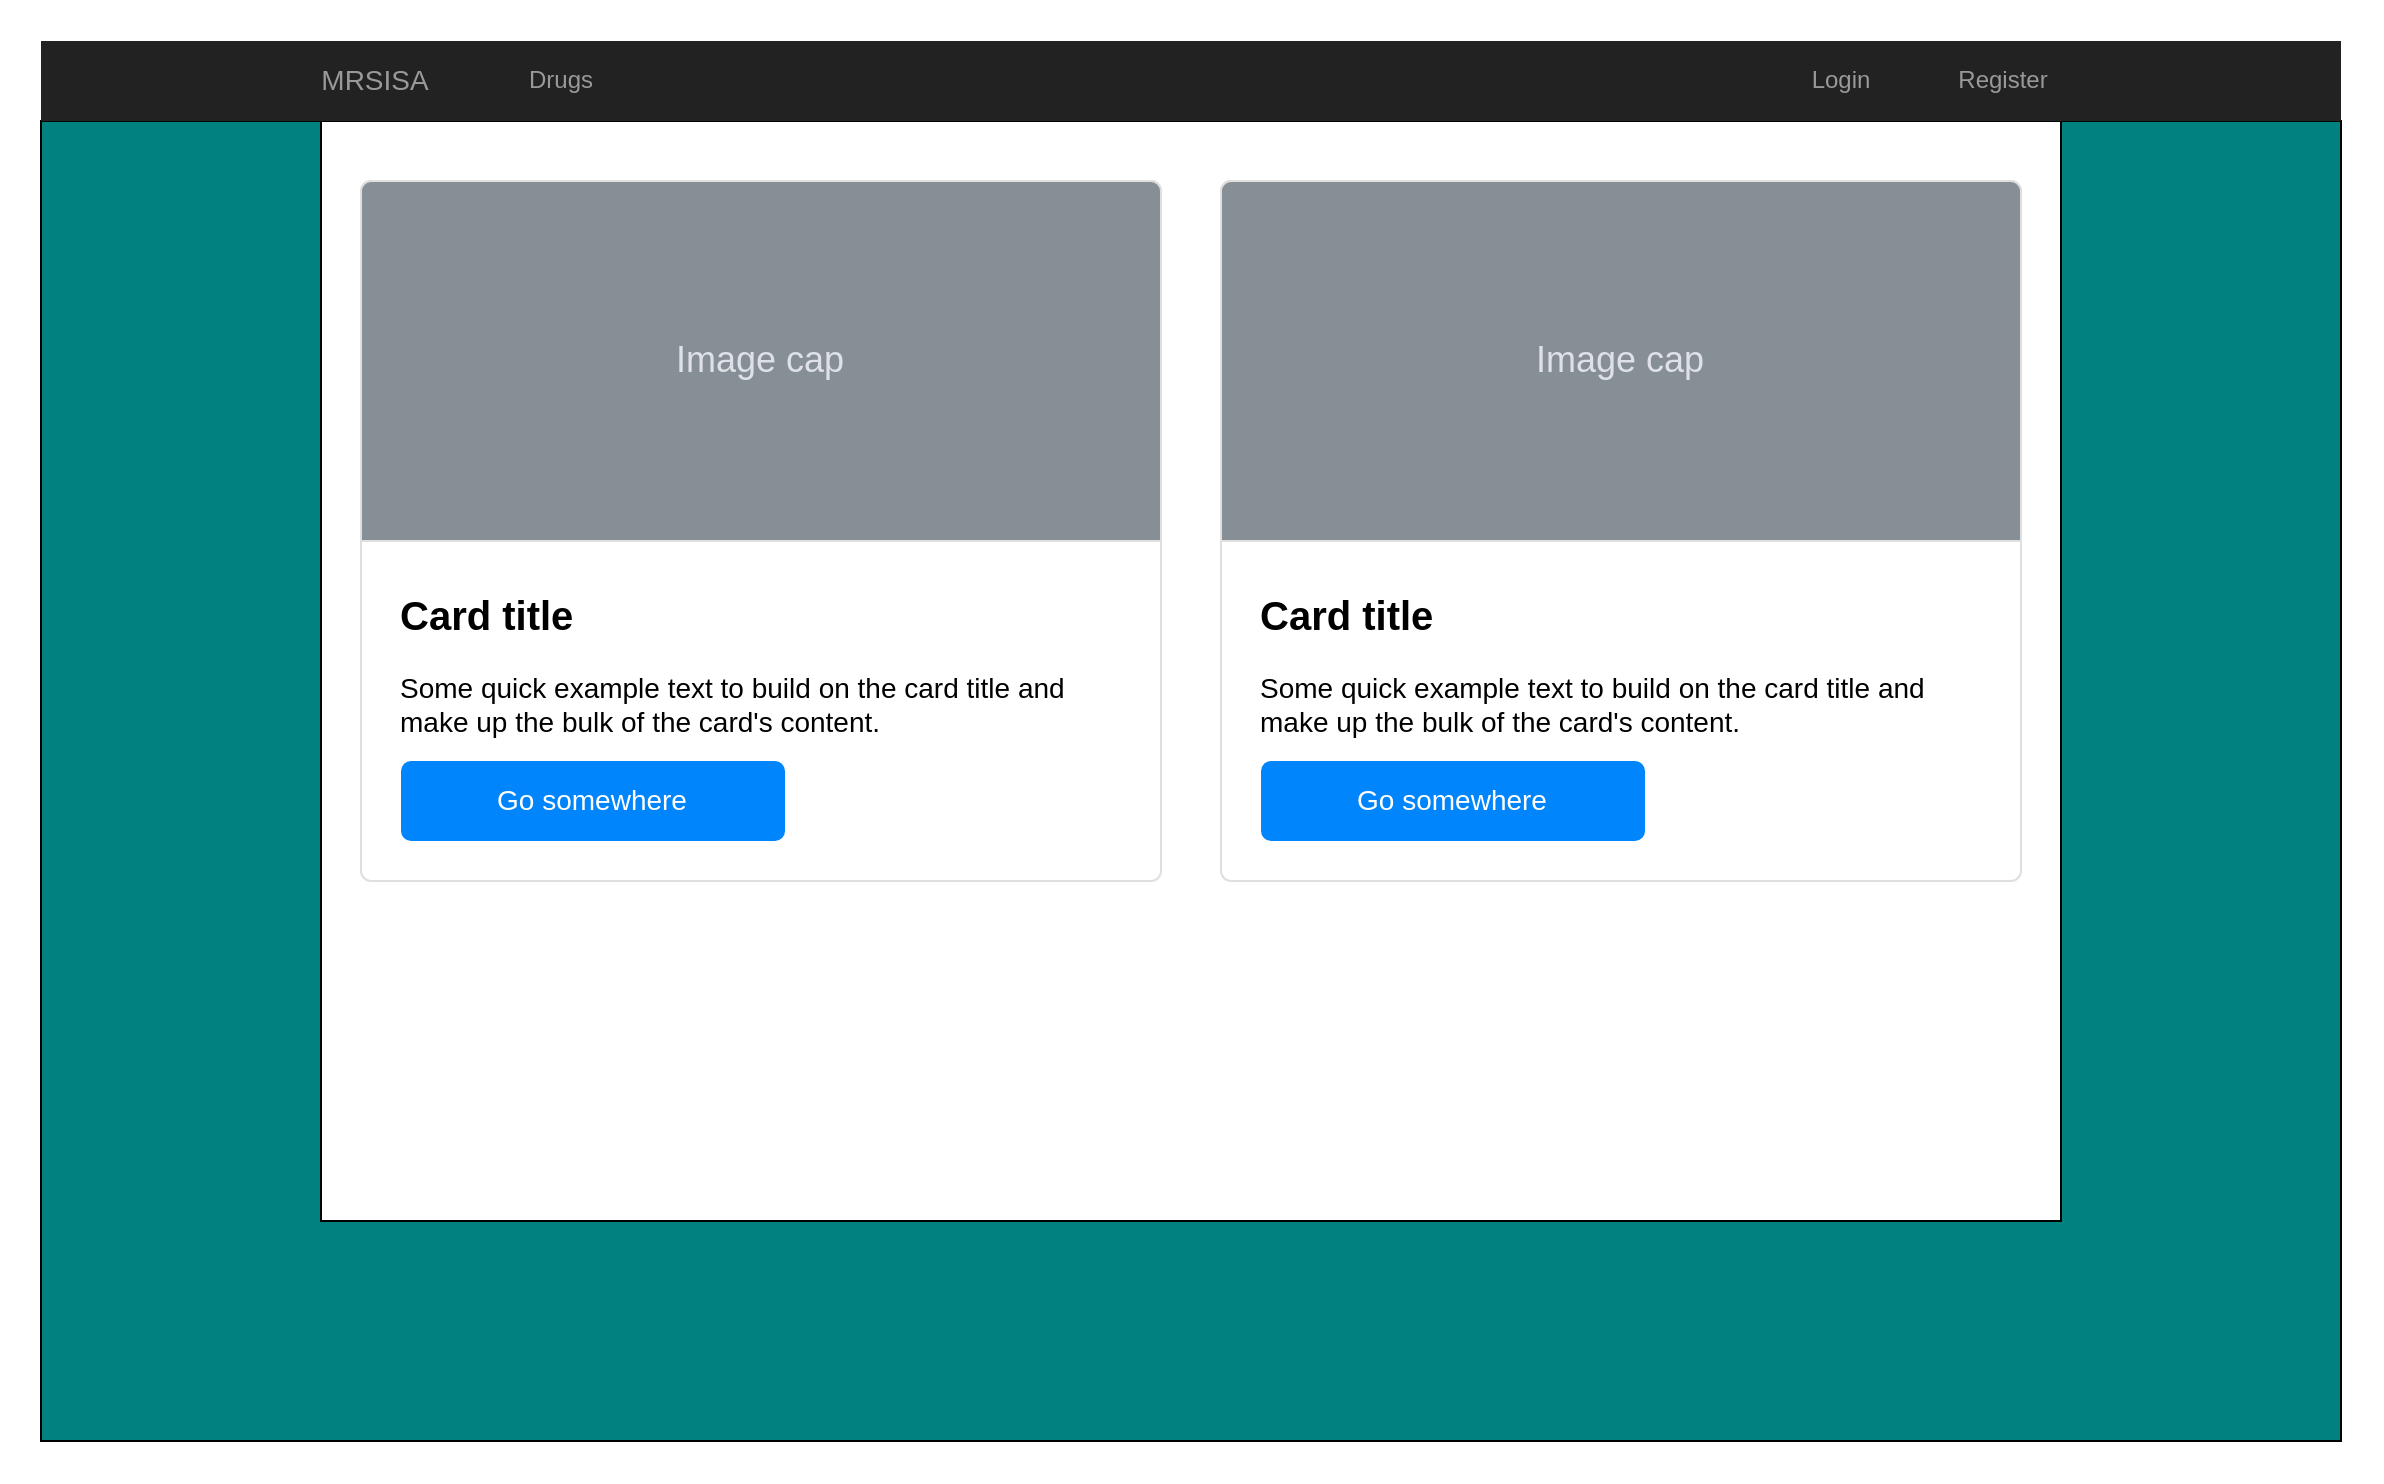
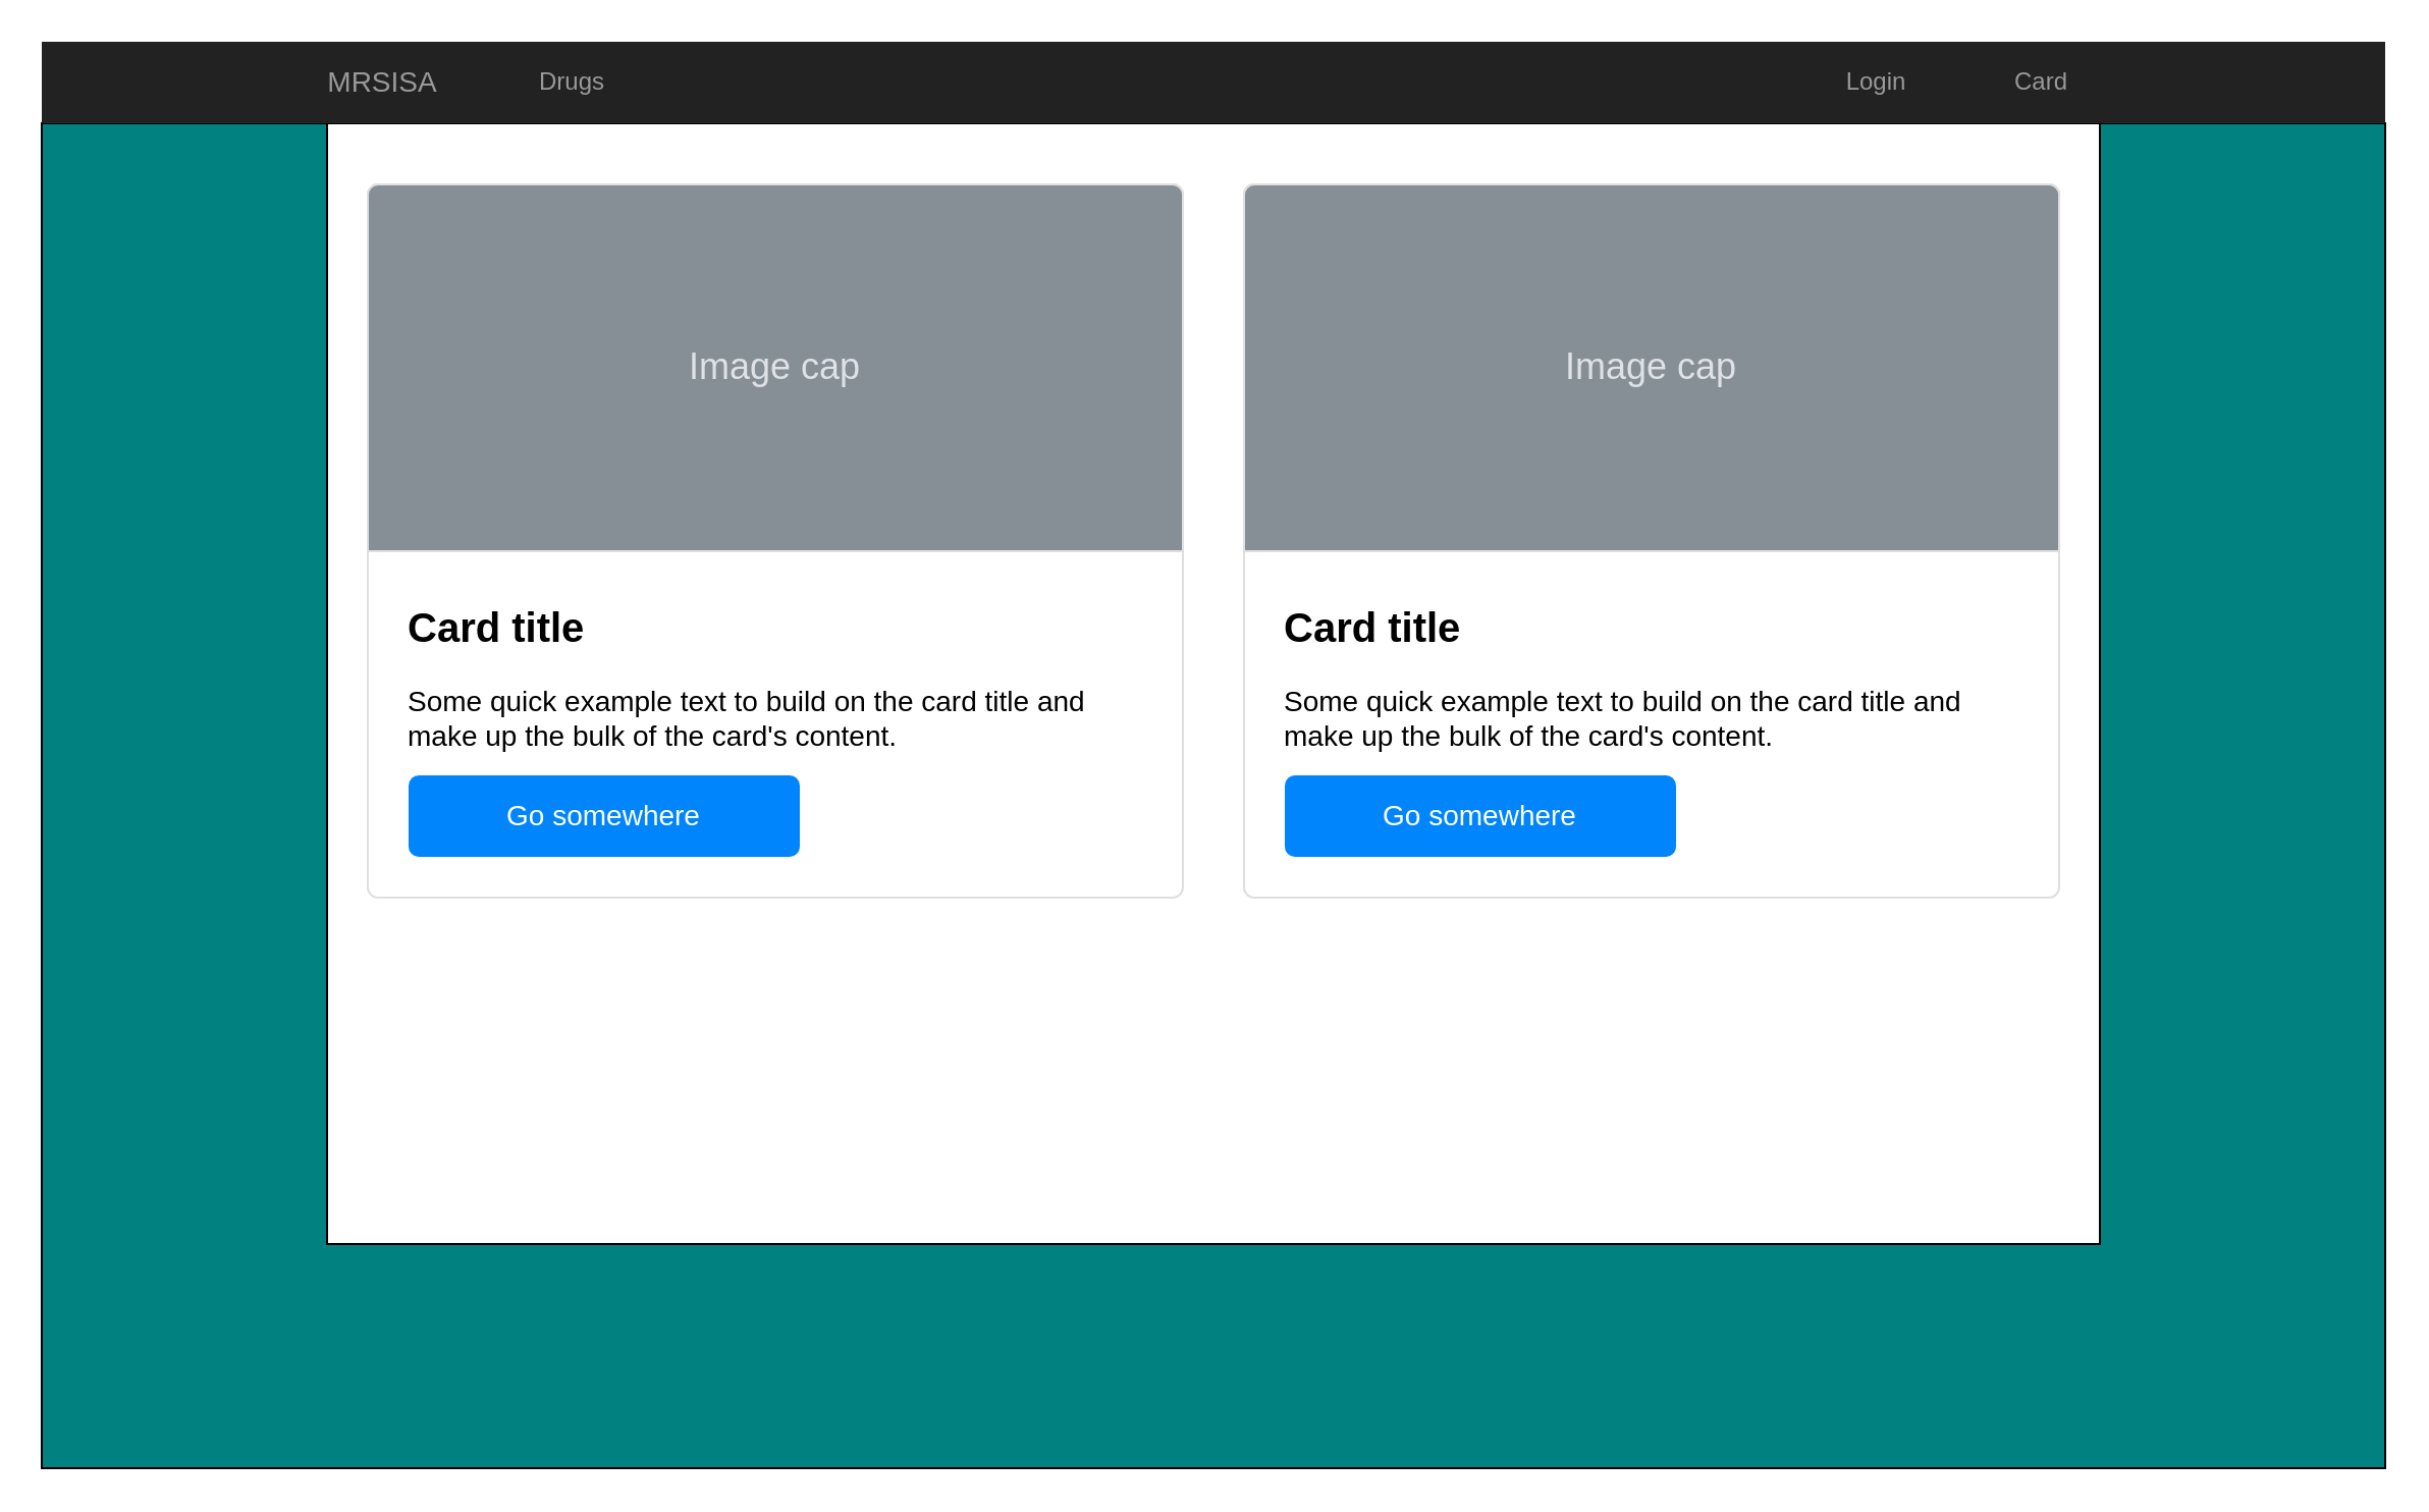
- <mxCell id="7" value="Register" style="html=1;shadow=0;dashed=0;fillColor=none;strokeColor=none;shape=mxgraph.bootstrap.rect;fontColor=#999999;whiteSpace=wrap;" parent="4" vertex="1"><mxGeometry x="930.625" width="100.625" height="40" as="geometry" /></mxCell>
+ <mxCell id="7" value="Card" style="html=1;shadow=0;dashed=0;fillColor=none;strokeColor=none;shape=mxgraph.bootstrap.rect;fontColor=#999999;whiteSpace=wrap;" parent="4" vertex="1"><mxGeometry x="930.625" width="100.625" height="40" as="geometry" /></mxCell>
